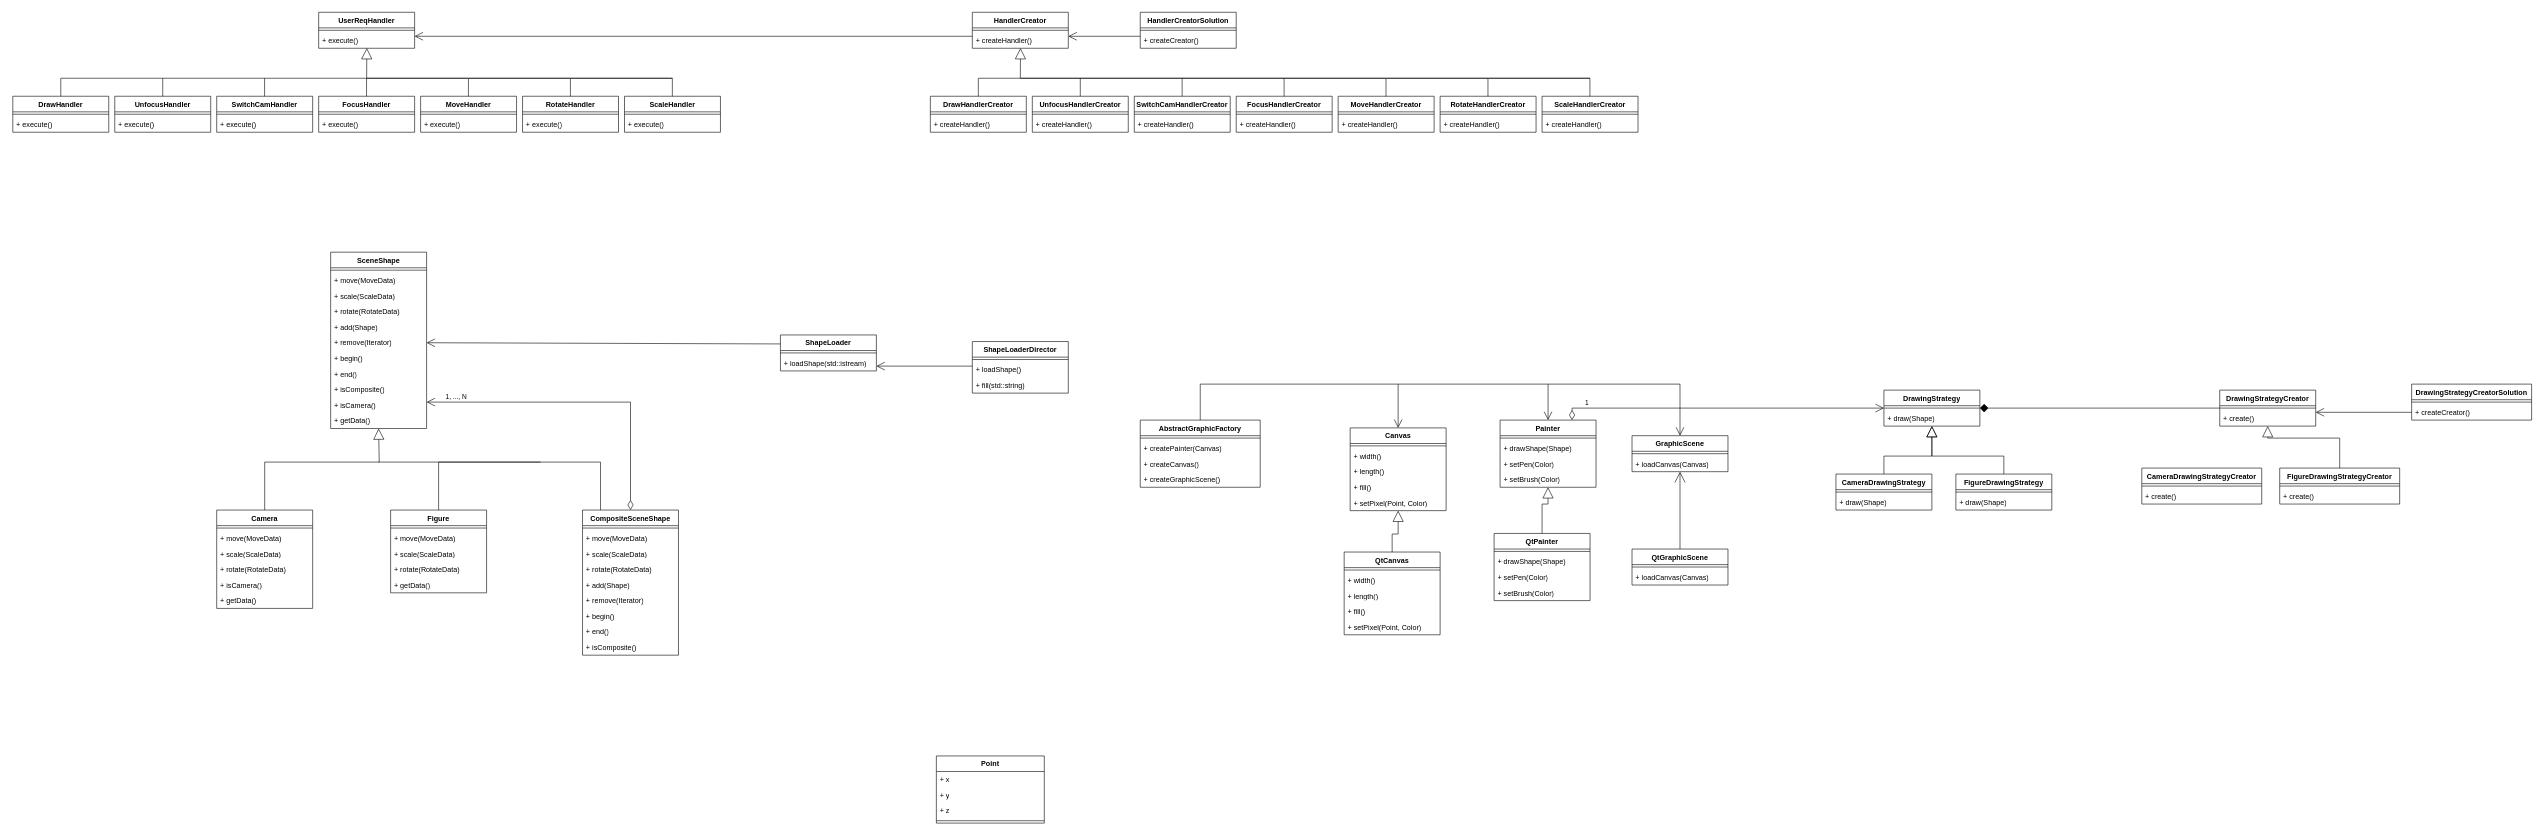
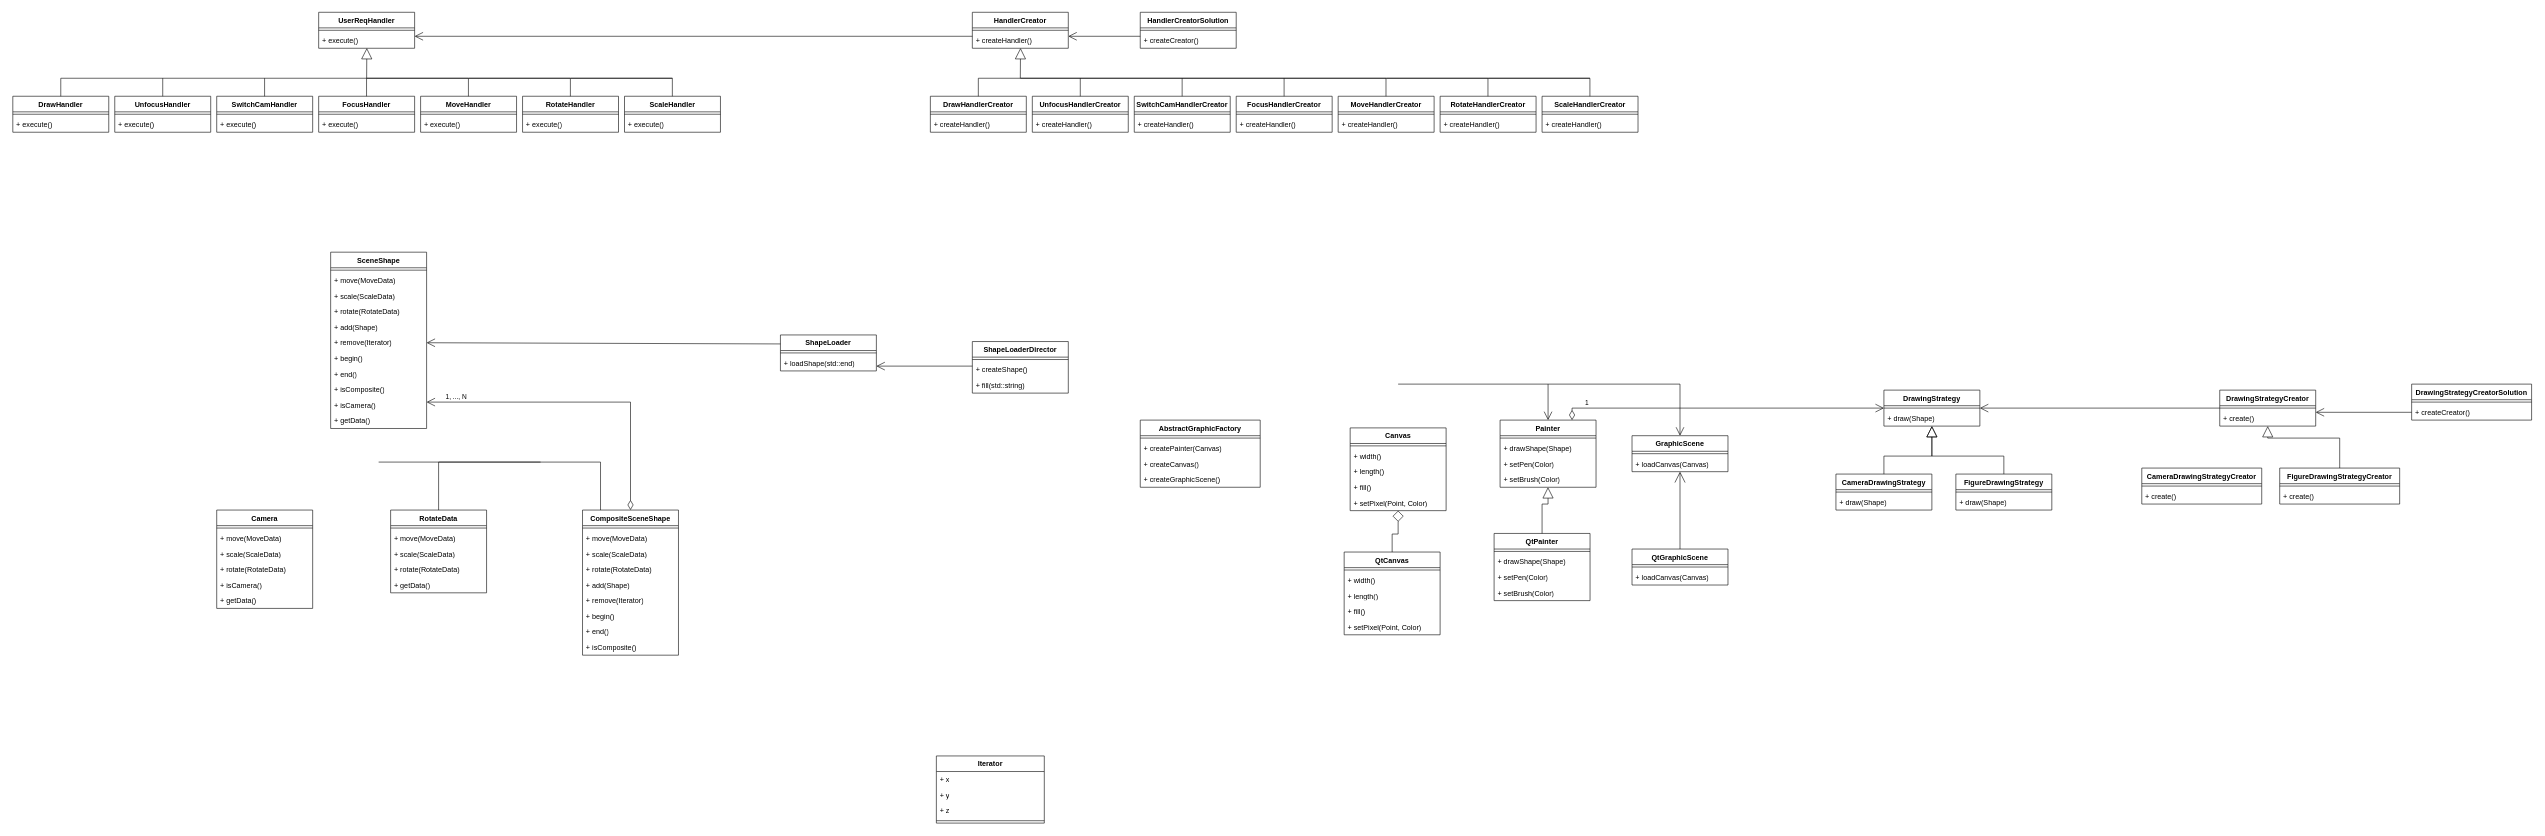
- <mxCell id="110" value="+ loadShape(std::istream)" style="text;strokeColor=none;fillColor=none;align=left;verticalAlign=top;spacingLeft=4;spacingRight=4;overflow=hidden;rotatable=0;points=[[0,0.5],[1,0.5]];portConstraint=eastwest;whiteSpace=wrap;html=1;" vertex="1" parent="108"><mxGeometry y="34" width="160" height="26" as="geometry" /></mxCell>
+ <mxCell id="110" value="+ loadShape(std::end)" style="text;strokeColor=none;fillColor=none;align=left;verticalAlign=top;spacingLeft=4;spacingRight=4;overflow=hidden;rotatable=0;points=[[0,0.5],[1,0.5]];portConstraint=eastwest;whiteSpace=wrap;html=1;" vertex="1" parent="108"><mxGeometry y="34" width="160" height="26" as="geometry" /></mxCell>
- <mxCell id="113" value="+ loadShape()" style="text;strokeColor=none;fillColor=none;align=left;verticalAlign=top;spacingLeft=4;spacingRight=4;overflow=hidden;rotatable=0;points=[[0,0.5],[1,0.5]];portConstraint=eastwest;whiteSpace=wrap;html=1;" vertex="1" parent="111"><mxGeometry y="34" width="160" height="26" as="geometry" /></mxCell>
+ <mxCell id="113" value="+ createShape()" style="text;strokeColor=none;fillColor=none;align=left;verticalAlign=top;spacingLeft=4;spacingRight=4;overflow=hidden;rotatable=0;points=[[0,0.5],[1,0.5]];portConstraint=eastwest;whiteSpace=wrap;html=1;" vertex="1" parent="111"><mxGeometry y="34" width="160" height="26" as="geometry" /></mxCell>
- <mxCell id="150" value="" style="endArrow=open;endFill=1;endSize=12;html=1;rounded=0;exitX=0.5;exitY=0;exitDx=0;exitDy=0;entryX=0.5;entryY=0;entryDx=0;entryDy=0;" edge="1" parent="1" source="117" target="122"><mxGeometry width="160" relative="1" as="geometry"><mxPoint x="2001" y="640" as="sourcePoint" /><mxPoint x="2161" y="640" as="targetPoint" /><Array as="points"><mxPoint x="2000" y="640" /><mxPoint x="2330" y="640" /></Array></mxGeometry></mxCell>
- <mxCell id="182" value="" style="endArrow=diamond;endFill=1;endSize=12;html=1;rounded=0;entryX=1;entryY=0.5;entryDx=0;entryDy=0;exitX=0;exitY=0.5;exitDx=0;exitDy=0;" edge="1" parent="1" source="168" target="156"><mxGeometry width="160" relative="1" as="geometry"><mxPoint x="3660" y="670" as="sourcePoint" /><mxPoint x="3370" y="650" as="targetPoint" /></mxGeometry></mxCell>
+ <mxCell id="182" value="" style="endArrow=open;endFill=1;endSize=12;html=1;rounded=0;entryX=1;entryY=0.5;entryDx=0;entryDy=0;exitX=0;exitY=0.5;exitDx=0;exitDy=0;" edge="1" parent="1" source="168" target="156"><mxGeometry width="160" relative="1" as="geometry"><mxPoint x="3660" y="670" as="sourcePoint" /><mxPoint x="3370" y="650" as="targetPoint" /></mxGeometry></mxCell>
- <mxCell id="105" value="" style="endArrow=block;endSize=16;endFill=0;html=1;rounded=0;exitX=0.5;exitY=0;exitDx=0;exitDy=0;entryX=0.5;entryY=1;entryDx=0;entryDy=0;" edge="1" parent="1" source="98" target="69"><mxGeometry width="160" relative="1" as="geometry"><mxPoint x="440" y="810" as="sourcePoint" /><mxPoint x="631" y="830" as="targetPoint" /><Array as="points"><mxPoint x="440" y="770" /><mxPoint x="631" y="770" /></Array></mxGeometry></mxCell>
- <mxCell id="92" value="Figure" style="swimlane;fontStyle=1;align=center;verticalAlign=top;childLayout=stackLayout;horizontal=1;startSize=26;horizontalStack=0;resizeParent=1;resizeParentMax=0;resizeLast=0;collapsible=1;marginBottom=0;whiteSpace=wrap;html=1;" vertex="1" parent="1"><mxGeometry x="650" y="850" width="160" height="138" as="geometry" /></mxCell>
+ <mxCell id="92" value="RotateData" style="swimlane;fontStyle=1;align=center;verticalAlign=top;childLayout=stackLayout;horizontal=1;startSize=26;horizontalStack=0;resizeParent=1;resizeParentMax=0;resizeLast=0;collapsible=1;marginBottom=0;whiteSpace=wrap;html=1;" vertex="1" parent="1"><mxGeometry x="650" y="850" width="160" height="138" as="geometry" /></mxCell>
- <mxCell id="153" value="" style="endArrow=block;endSize=16;endFill=0;html=1;rounded=0;exitX=0.5;exitY=0;exitDx=0;exitDy=0;entryX=0.5;entryY=1;entryDx=0;entryDy=0;" edge="1" parent="1" source="136" target="122"><mxGeometry width="160" relative="1" as="geometry"><mxPoint x="2320" y="830" as="sourcePoint" /><mxPoint x="2320" y="840" as="targetPoint" /><Array as="points"><mxPoint x="2320" y="890" /><mxPoint x="2330" y="890" /></Array></mxGeometry></mxCell>
+ <mxCell id="153" value="" style="endArrow=diamond;endSize=16;endFill=0;html=1;rounded=0;exitX=0.5;exitY=0;exitDx=0;exitDy=0;entryX=0.5;entryY=1;entryDx=0;entryDy=0;" edge="1" parent="1" source="136" target="122"><mxGeometry width="160" relative="1" as="geometry"><mxPoint x="2320" y="830" as="sourcePoint" /><mxPoint x="2320" y="840" as="targetPoint" /><Array as="points"><mxPoint x="2320" y="890" /><mxPoint x="2330" y="890" /></Array></mxGeometry></mxCell>
- <mxCell id="183" value="Point" style="swimlane;fontStyle=1;align=center;verticalAlign=top;childLayout=stackLayout;horizontal=1;startSize=26;horizontalStack=0;resizeParent=1;resizeParentMax=0;resizeLast=0;collapsible=1;marginBottom=0;whiteSpace=wrap;html=1;" vertex="1" parent="1"><mxGeometry x="1560" y="1260" width="180" height="112" as="geometry" /></mxCell>
+ <mxCell id="183" value="Iterator" style="swimlane;fontStyle=1;align=center;verticalAlign=top;childLayout=stackLayout;horizontal=1;startSize=26;horizontalStack=0;resizeParent=1;resizeParentMax=0;resizeLast=0;collapsible=1;marginBottom=0;whiteSpace=wrap;html=1;" vertex="1" parent="1"><mxGeometry x="1560" y="1260" width="180" height="112" as="geometry" /></mxCell>
